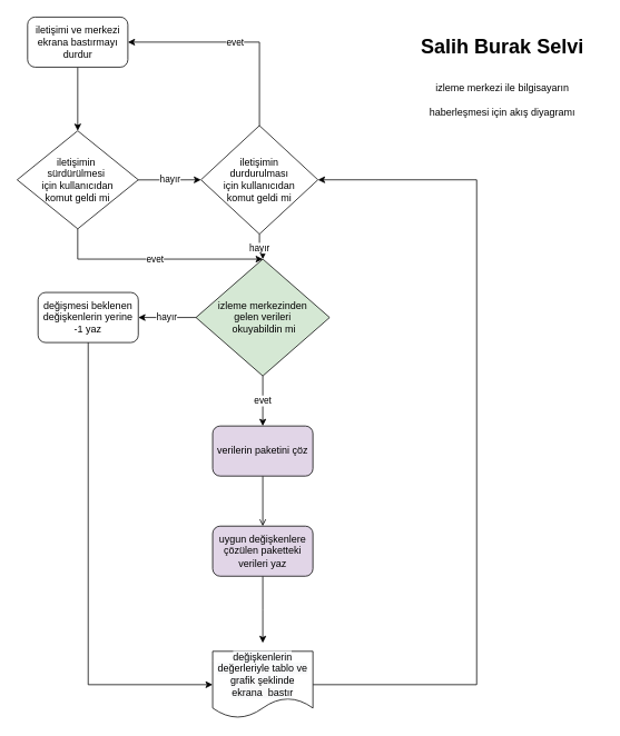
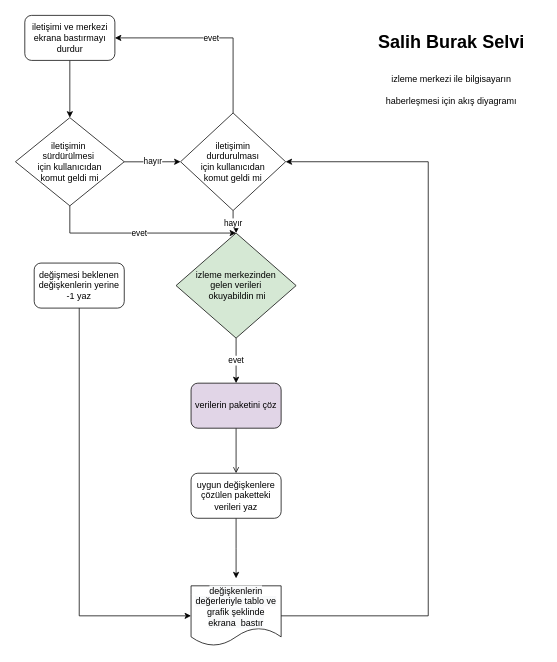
- <mxCell id="3" value="hayır" style="edgeStyle=orthogonalEdgeStyle;rounded=0;orthogonalLoop=1;jettySize=auto;html=1;" edge="1" parent="1" source="4" target="6"><mxGeometry relative="1" as="geometry" /></mxCell>
- <mxCell id="10" value="uygun değişkenlere&lt;br&gt;çözülen paketteki verileri yaz" style="rounded=1;whiteSpace=wrap;html=1;fillColor=#e1d5e7;" vertex="1" parent="1"><mxGeometry x="254" y="630" width="120" height="60" as="geometry" /></mxCell>
+ <mxCell id="10" value="uygun değişkenlere&lt;br&gt;çözülen paketteki verileri yaz" style="rounded=1;whiteSpace=wrap;html=1;" vertex="1" parent="1"><mxGeometry x="254" y="630" width="120" height="60" as="geometry" /></mxCell>
